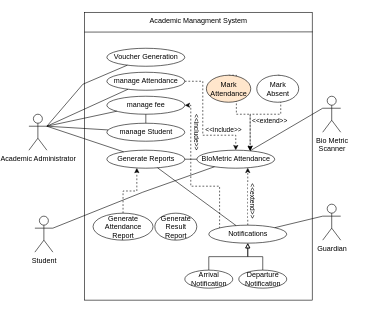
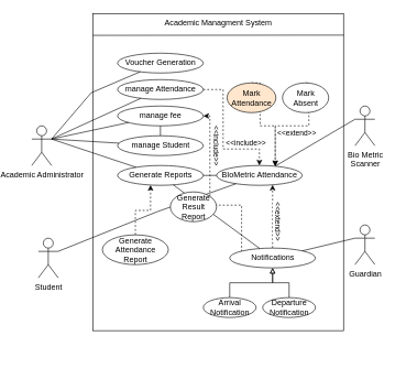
- <mxCell id="38" value="Generate&lt;br&gt;Result Report" style="ellipse;whiteSpace=wrap;html=1;" vertex="1" parent="4"><mxGeometry x="210" y="275" width="70" height="45" as="geometry" /></mxCell>
+ <mxCell id="38" value="Generate&lt;br&gt;Result Report" style="ellipse;whiteSpace=wrap;html=1;" vertex="1" parent="4"><mxGeometry x="210" y="210" width="70" height="45" as="geometry" /></mxCell>
